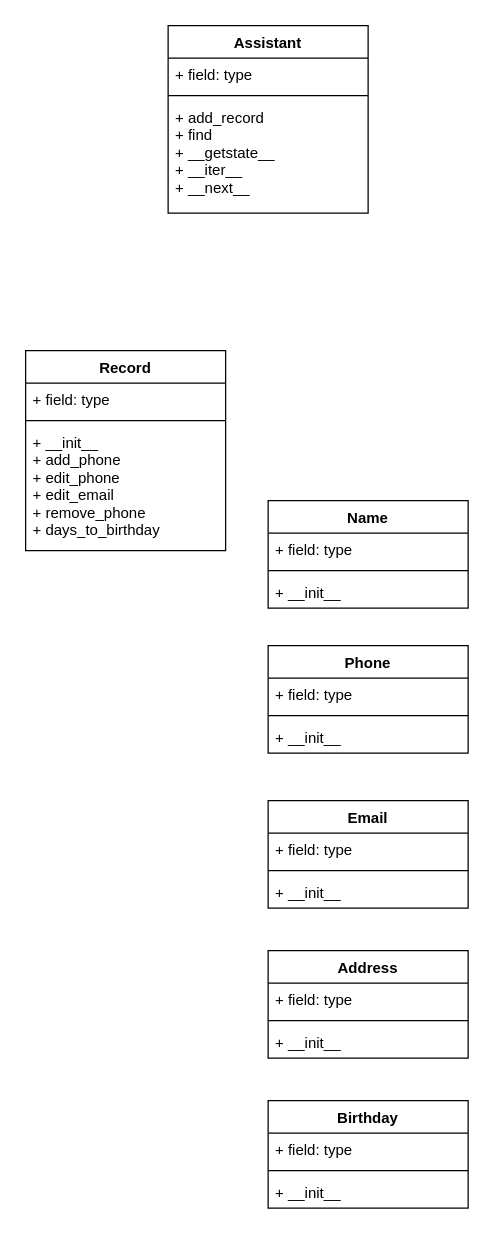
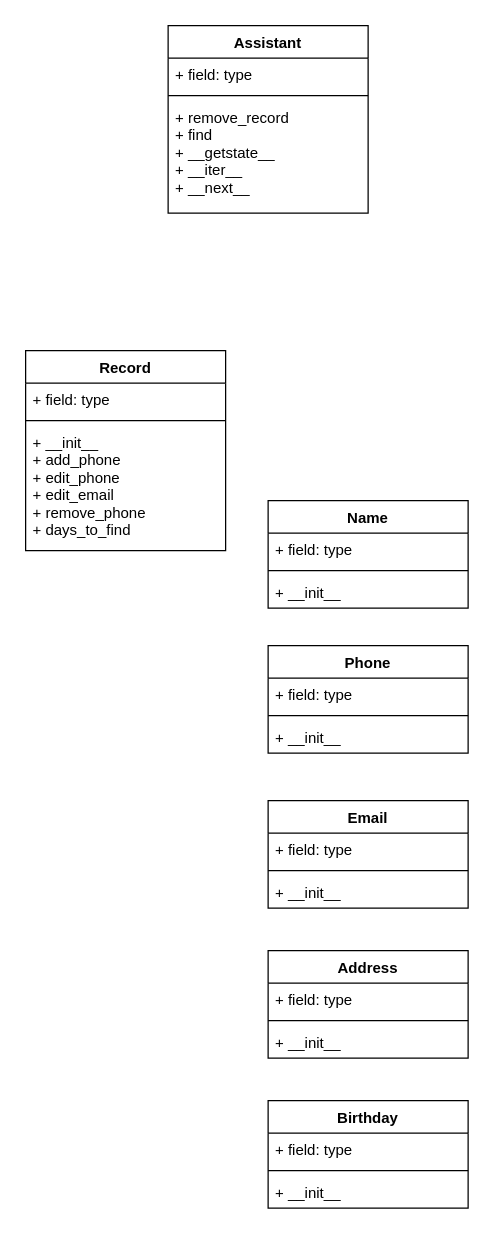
- <mxCell id="5" value="+ add_record&#10;+ find&#10;+ __getstate__&#10;+ __iter__&#10;+ __next__" style="text;strokeColor=none;fillColor=none;align=left;verticalAlign=top;spacingLeft=4;spacingRight=4;overflow=hidden;rotatable=0;points=[[0,0.5],[1,0.5]];portConstraint=eastwest;" vertex="1" parent="2"><mxGeometry y="60" width="160" height="90" as="geometry" /></mxCell>
+ <mxCell id="5" value="+ remove_record&#10;+ find&#10;+ __getstate__&#10;+ __iter__&#10;+ __next__" style="text;strokeColor=none;fillColor=none;align=left;verticalAlign=top;spacingLeft=4;spacingRight=4;overflow=hidden;rotatable=0;points=[[0,0.5],[1,0.5]];portConstraint=eastwest;" vertex="1" parent="2"><mxGeometry y="60" width="160" height="90" as="geometry" /></mxCell>
- <mxCell id="29" value="+ __init__&#10;+ add_phone&#10;+ edit_phone&#10;+ edit_email&#10;+ remove_phone&#10;+ days_to_birthday" style="text;strokeColor=none;fillColor=none;align=left;verticalAlign=top;spacingLeft=4;spacingRight=4;overflow=hidden;rotatable=0;points=[[0,0.5],[1,0.5]];portConstraint=eastwest;" vertex="1" parent="26"><mxGeometry y="60" width="160" height="100" as="geometry" /></mxCell>
+ <mxCell id="29" value="+ __init__&#10;+ add_phone&#10;+ edit_phone&#10;+ edit_email&#10;+ remove_phone&#10;+ days_to_find" style="text;strokeColor=none;fillColor=none;align=left;verticalAlign=top;spacingLeft=4;spacingRight=4;overflow=hidden;rotatable=0;points=[[0,0.5],[1,0.5]];portConstraint=eastwest;" vertex="1" parent="26"><mxGeometry y="60" width="160" height="100" as="geometry" /></mxCell>
